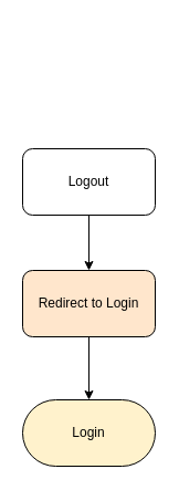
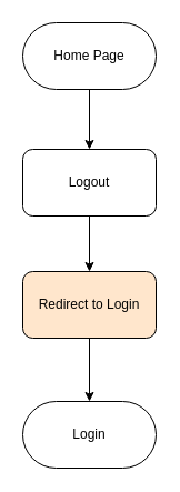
+ <mxCell id="3" value="Home Page" style="rounded=1;whiteSpace=wrap;html=1;arcSize=50;" vertex="1" parent="1"><mxGeometry x="20" y="20" width="120" height="60" as="geometry" /></mxCell>
+ <mxCell id="2" style="edgeStyle=none;html=1;entryX=0.5;entryY=0;entryDx=0;entryDy=0;" edge="1" parent="1" source="3" target="5"><mxGeometry relative="1" as="geometry"><mxPoint x="80" y="145" as="targetPoint" /></mxGeometry></mxCell>
- <mxCell id="8" value="Login" style="rounded=1;whiteSpace=wrap;html=1;arcSize=50;fillColor=#fff2cc;" vertex="1" parent="1"><mxGeometry x="20" y="361" width="120" height="60" as="geometry" /></mxCell>
+ <mxCell id="8" value="Login" style="rounded=1;whiteSpace=wrap;html=1;arcSize=50;" vertex="1" parent="1"><mxGeometry x="20" y="361" width="120" height="60" as="geometry" /></mxCell>
